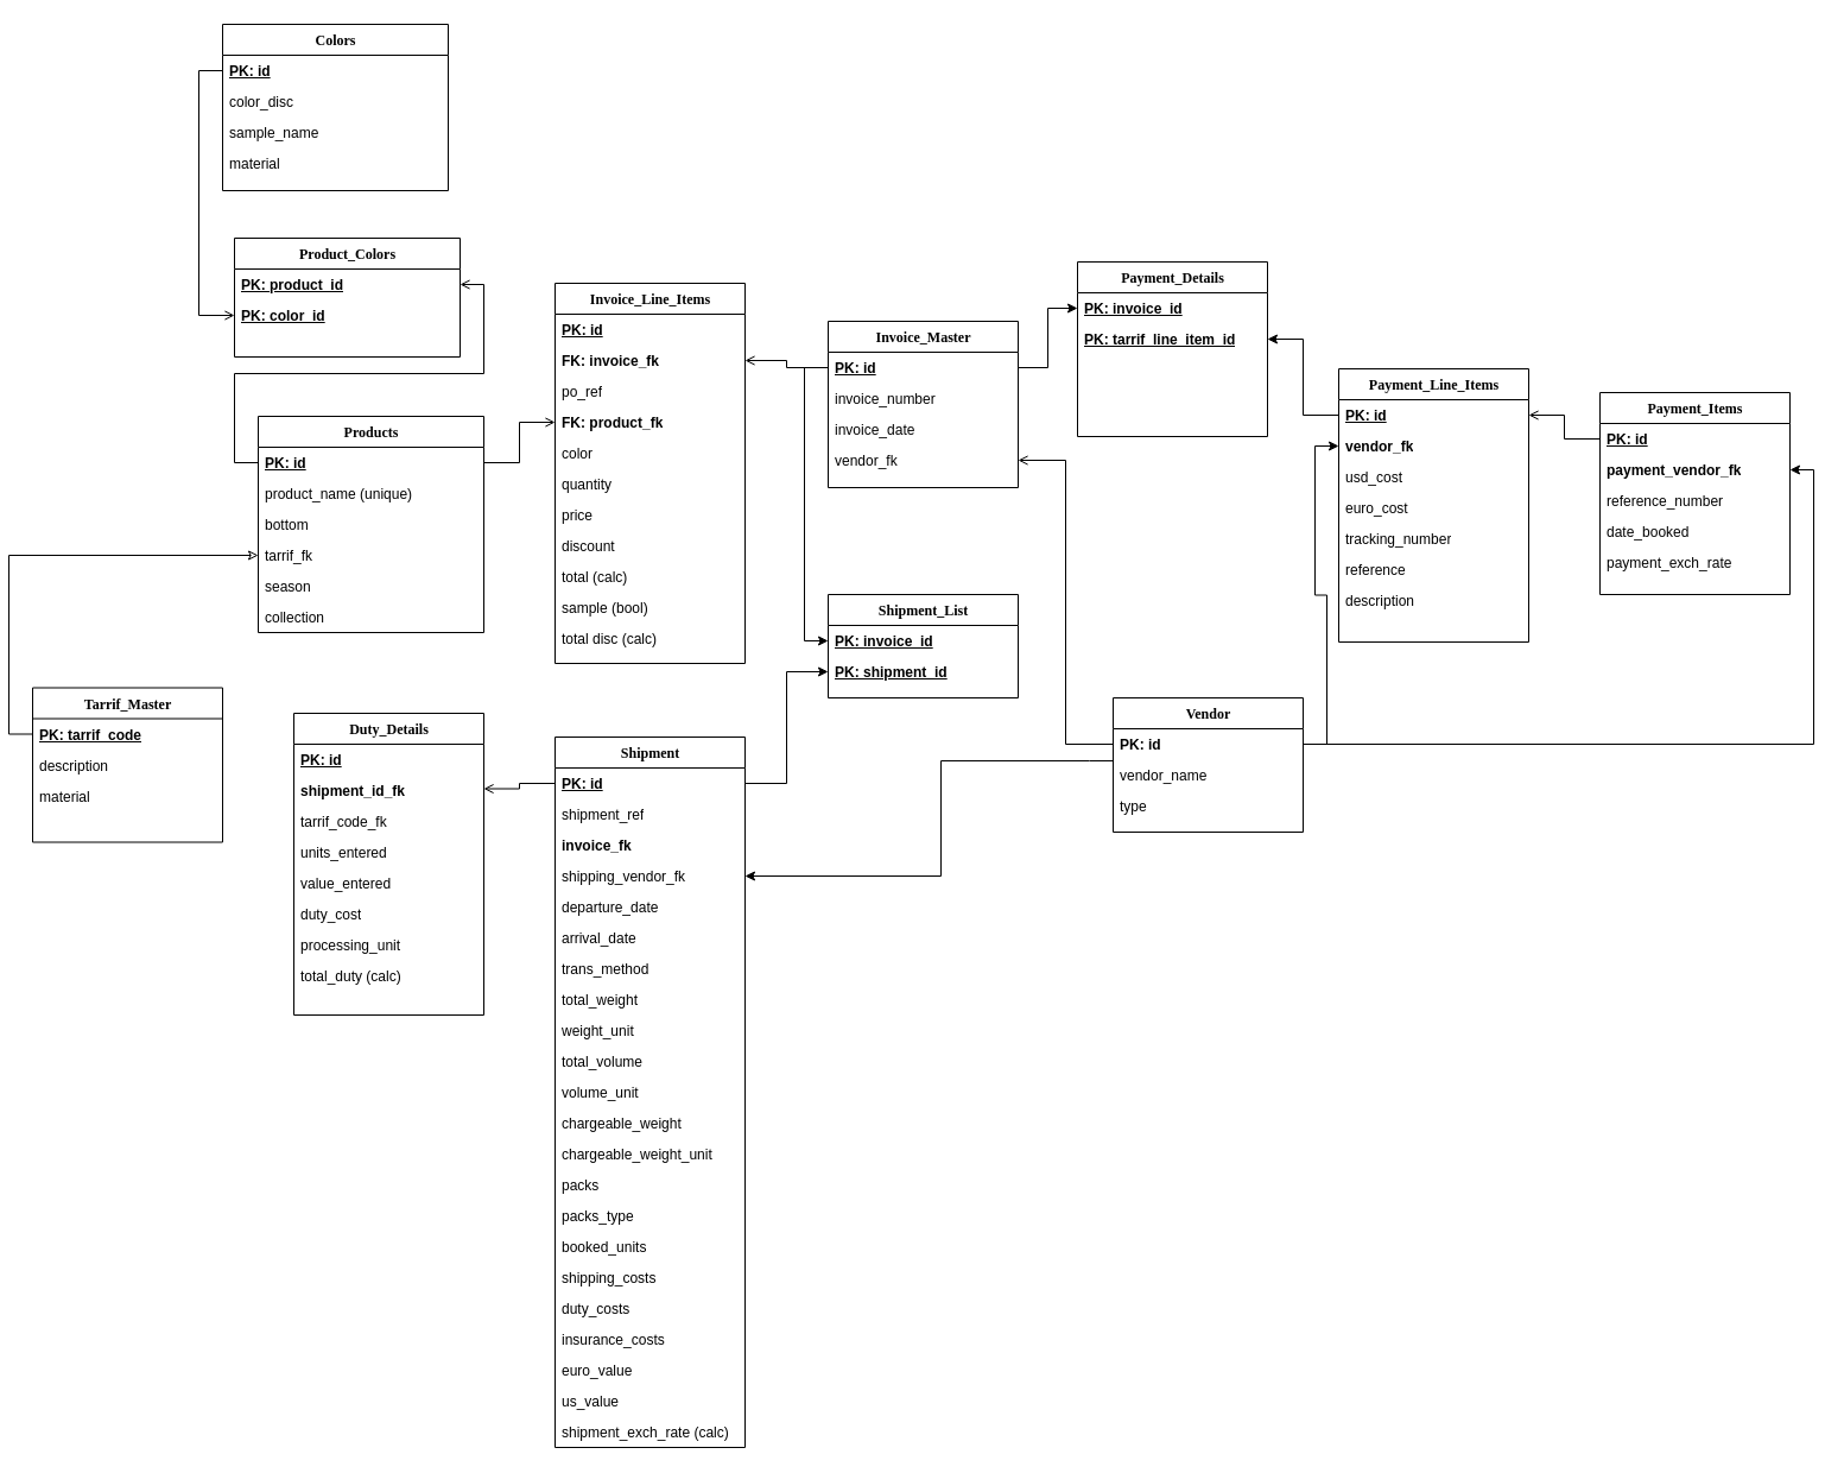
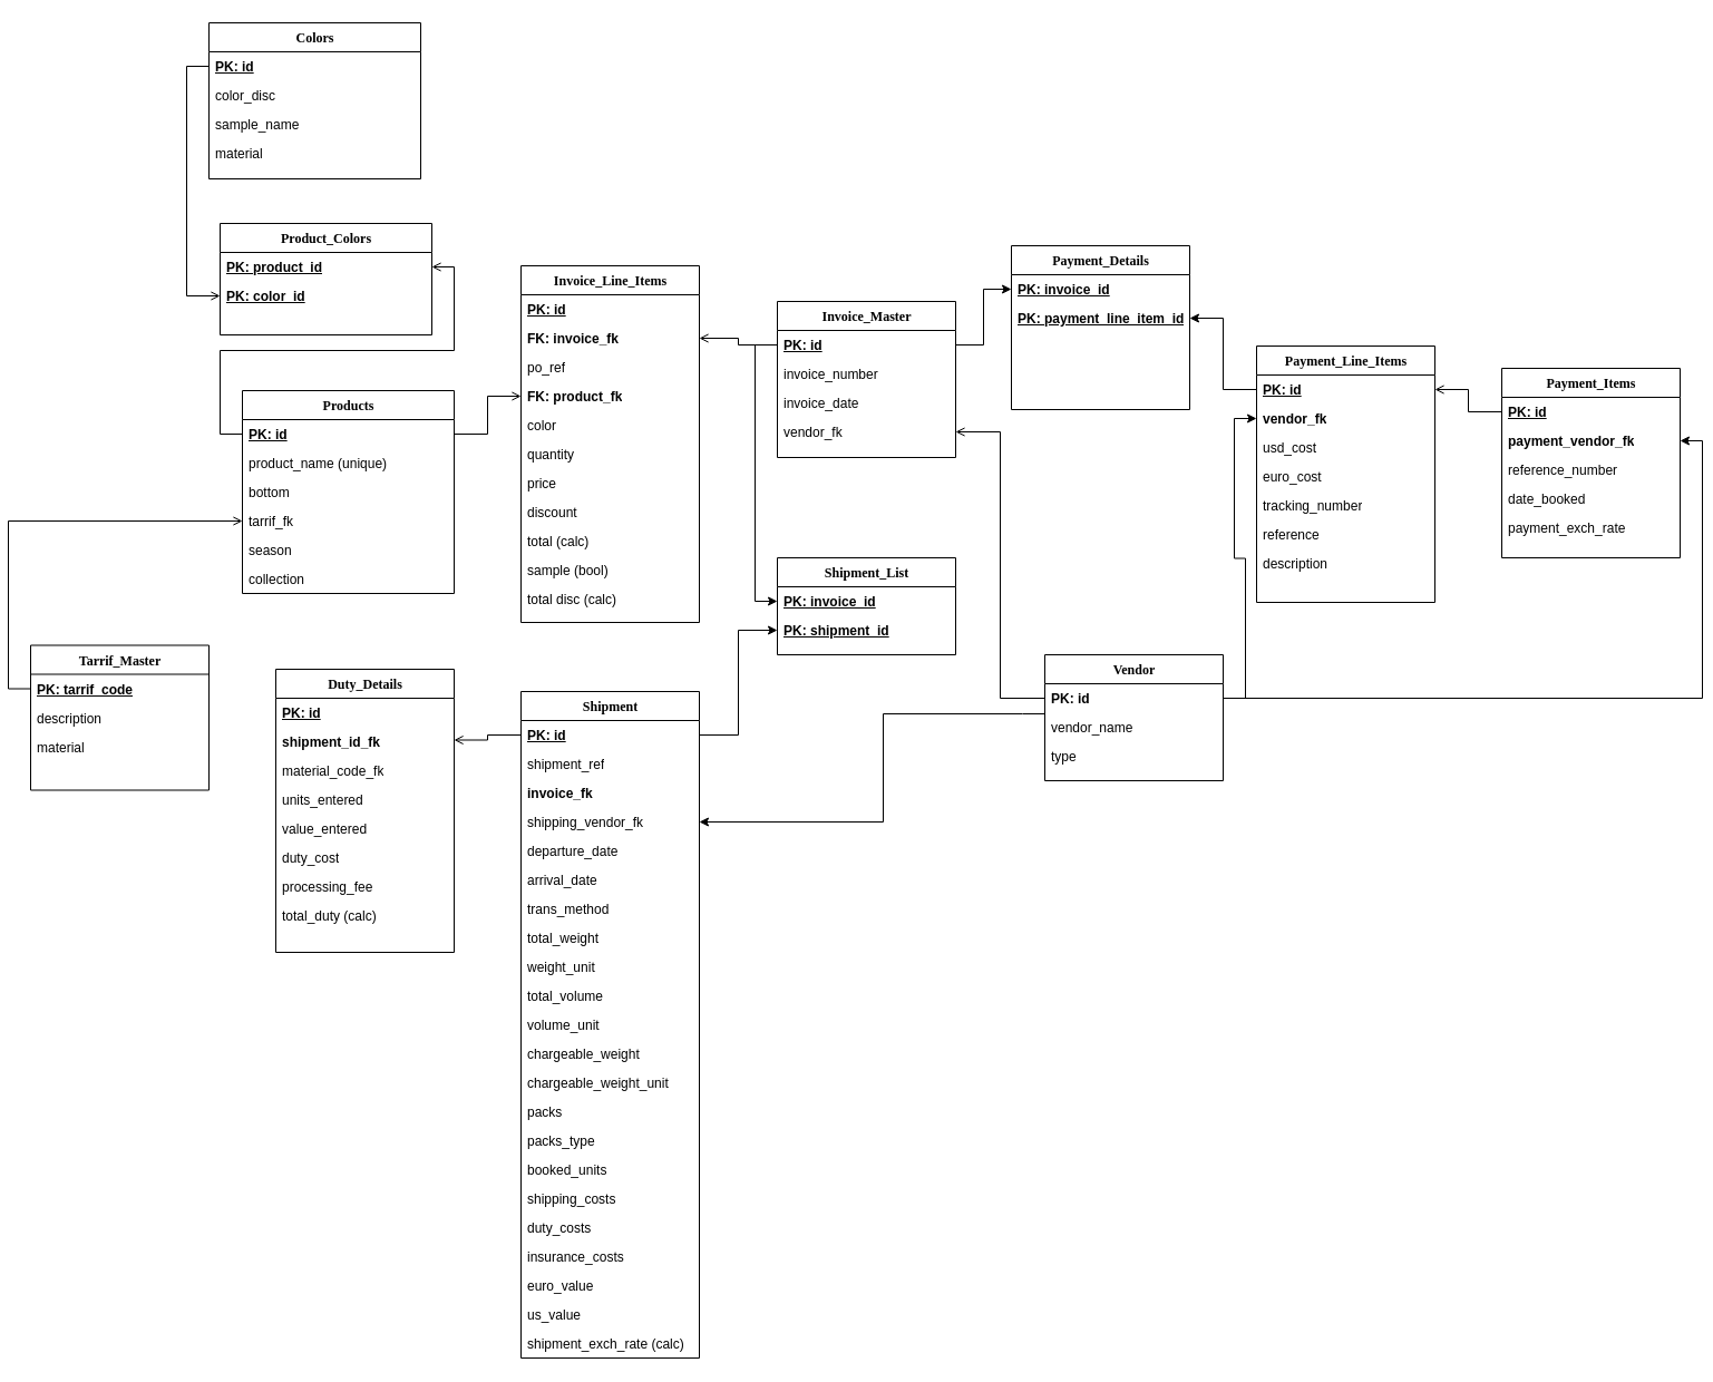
- <mxCell id="98" value="PK: tarrif_line_item_id" style="text;html=1;strokeColor=none;fillColor=none;align=left;verticalAlign=top;spacingLeft=4;spacingRight=4;whiteSpace=wrap;overflow=hidden;rotatable=0;points=[[0,0.5],[1,0.5]];portConstraint=eastwest;fontStyle=5" vertex="1" parent="96"><mxGeometry y="52" width="160" height="26" as="geometry" /></mxCell>
+ <mxCell id="98" value="PK: payment_line_item_id" style="text;html=1;strokeColor=none;fillColor=none;align=left;verticalAlign=top;spacingLeft=4;spacingRight=4;whiteSpace=wrap;overflow=hidden;rotatable=0;points=[[0,0.5],[1,0.5]];portConstraint=eastwest;fontStyle=5" vertex="1" parent="96"><mxGeometry y="52" width="160" height="26" as="geometry" /></mxCell>
- <mxCell id="82" style="edgeStyle=orthogonalEdgeStyle;rounded=0;orthogonalLoop=1;jettySize=auto;html=1;exitX=0;exitY=0.5;exitDx=0;exitDy=0;entryX=0;entryY=0.5;entryDx=0;entryDy=0;endArrow=classic;endFill=0;strokeColor=#000000;" parent="1" source="27" target="6" edge="1"><mxGeometry relative="1" as="geometry" /></mxCell>
+ <mxCell id="82" style="edgeStyle=orthogonalEdgeStyle;rounded=0;orthogonalLoop=1;jettySize=auto;html=1;exitX=0;exitY=0.5;exitDx=0;exitDy=0;entryX=0;entryY=0.5;entryDx=0;entryDy=0;endArrow=open;endFill=0;strokeColor=#000000;" parent="1" source="27" target="6" edge="1"><mxGeometry relative="1" as="geometry" /></mxCell>
- <mxCell id="33" value="tarrif_code_fk" style="text;html=1;strokeColor=none;fillColor=none;align=left;verticalAlign=top;spacingLeft=4;spacingRight=4;whiteSpace=wrap;overflow=hidden;rotatable=0;points=[[0,0.5],[1,0.5]];portConstraint=eastwest;" parent="30" vertex="1"><mxGeometry y="78" width="160" height="26" as="geometry" /></mxCell>
+ <mxCell id="33" value="material_code_fk" style="text;html=1;strokeColor=none;fillColor=none;align=left;verticalAlign=top;spacingLeft=4;spacingRight=4;whiteSpace=wrap;overflow=hidden;rotatable=0;points=[[0,0.5],[1,0.5]];portConstraint=eastwest;" parent="30" vertex="1"><mxGeometry y="78" width="160" height="26" as="geometry" /></mxCell>
- <mxCell id="37" value="processing_unit" style="text;html=1;strokeColor=none;fillColor=none;align=left;verticalAlign=top;spacingLeft=4;spacingRight=4;whiteSpace=wrap;overflow=hidden;rotatable=0;points=[[0,0.5],[1,0.5]];portConstraint=eastwest;" parent="30" vertex="1"><mxGeometry y="182" width="160" height="26" as="geometry" /></mxCell>
+ <mxCell id="37" value="processing_fee" style="text;html=1;strokeColor=none;fillColor=none;align=left;verticalAlign=top;spacingLeft=4;spacingRight=4;whiteSpace=wrap;overflow=hidden;rotatable=0;points=[[0,0.5],[1,0.5]];portConstraint=eastwest;" parent="30" vertex="1"><mxGeometry y="182" width="160" height="26" as="geometry" /></mxCell>
